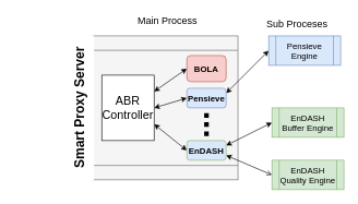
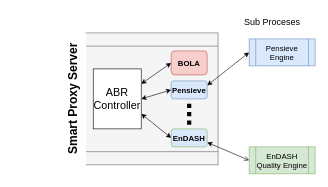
- <mxCell id="21" value="&lt;div&gt;Main Process&lt;/div&gt;" style="text;html=1;align=center;verticalAlign=middle;resizable=0;points=[];autosize=1;fontSize=15;" parent="5" vertex="1"><mxGeometry x="205" y="20" width="100" height="20" as="geometry" /></mxCell>
- <mxCell id="17" value="Pensieve Engine" style="shape=process;whiteSpace=wrap;html=1;backgroundOutline=1;fillColor=#dae8fc;fontSize=13;strokeColor=#6c8ebf;" parent="5" vertex="1"><mxGeometry x="410" y="54" width="110" height="45" as="geometry" /></mxCell>
+ <mxCell id="17" value="Pensieve Engine" style="shape=process;whiteSpace=wrap;html=1;backgroundOutline=1;fillColor=#dae8fc;fontSize=13;strokeColor=#6c8ebf;" parent="5" vertex="1"><mxGeometry x="415" y="64" width="110" height="45" as="geometry" /></mxCell>
- <mxCell id="18" value="EnDASH&lt;br&gt;Buffer Engine" style="shape=process;whiteSpace=wrap;html=1;backgroundOutline=1;fillColor=#d5e8d4;fontSize=13;strokeColor=#82b366;" parent="5" vertex="1"><mxGeometry x="415" y="164" width="110" height="45" as="geometry" /></mxCell>
- <mxCell id="13" style="edgeStyle=none;rounded=0;orthogonalLoop=1;jettySize=auto;html=1;exitX=1;exitY=0.25;exitDx=0;exitDy=0;entryX=0;entryY=0.5;entryDx=0;entryDy=0;strokeWidth=1;fontSize=13;startArrow=classic;startFill=1;" parent="5" source="15" target="18" edge="1"><mxGeometry relative="1" as="geometry" /></mxCell>
